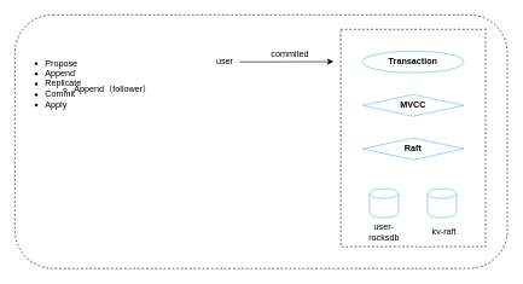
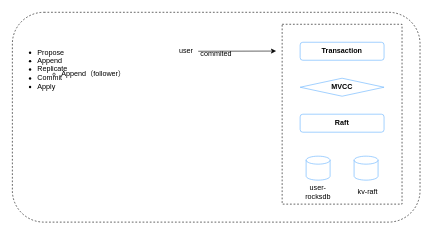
- <mxCell id="12" value=" commited " style="text;html=1;strokeColor=none;fillColor=none;align=center;verticalAlign=middle;whiteSpace=wrap;rounded=0;" diagramCategory="general" diagramName="text" vertex="1" parent="1"><mxGeometry x="380" y="64" width="40" height="20" as="geometry" /></mxCell>
+ <mxCell id="12" value=" commited " style="text;html=1;strokeColor=none;fillColor=none;align=center;verticalAlign=middle;whiteSpace=wrap;rounded=0;" diagramCategory="general" diagramName="text" vertex="1" parent="1"><mxGeometry x="340" y="79" width="40" height="20" as="geometry" /></mxCell>
- <mxCell id="3" value="&lt;b&gt;Transaction&lt;/b&gt;" style="ellipse;whiteSpace=wrap;html=1;fillColor=none;strokeColor=#66B2FF;" diagramCategory="general" diagramName="RoundedRectangle" vertex="1" parent="1"><mxGeometry x="500" y="70" width="140" height="30" as="geometry" /></mxCell>
+ <mxCell id="3" value="&lt;b&gt;Transaction&lt;/b&gt;" style="rounded=1;whiteSpace=wrap;html=1;fillColor=none;strokeColor=#66B2FF;" diagramCategory="general" diagramName="RoundedRectangle" vertex="1" parent="1"><mxGeometry x="500" y="70" width="140" height="30" as="geometry" /></mxCell>
- <mxCell id="5" value="&lt;b&gt;Raft&lt;/b&gt;" style="rhombus;whiteSpace=wrap;html=1;fillColor=none;strokeColor=#66B2FF;" diagramCategory="general" diagramName="RoundedRectangle" vertex="1" parent="1"><mxGeometry x="500" y="190" width="140" height="30" as="geometry" /></mxCell>
+ <mxCell id="5" value="&lt;b&gt;Raft&lt;/b&gt;" style="rounded=1;whiteSpace=wrap;html=1;fillColor=none;strokeColor=#66B2FF;" diagramCategory="general" diagramName="RoundedRectangle" vertex="1" parent="1"><mxGeometry x="500" y="190" width="140" height="30" as="geometry" /></mxCell>
